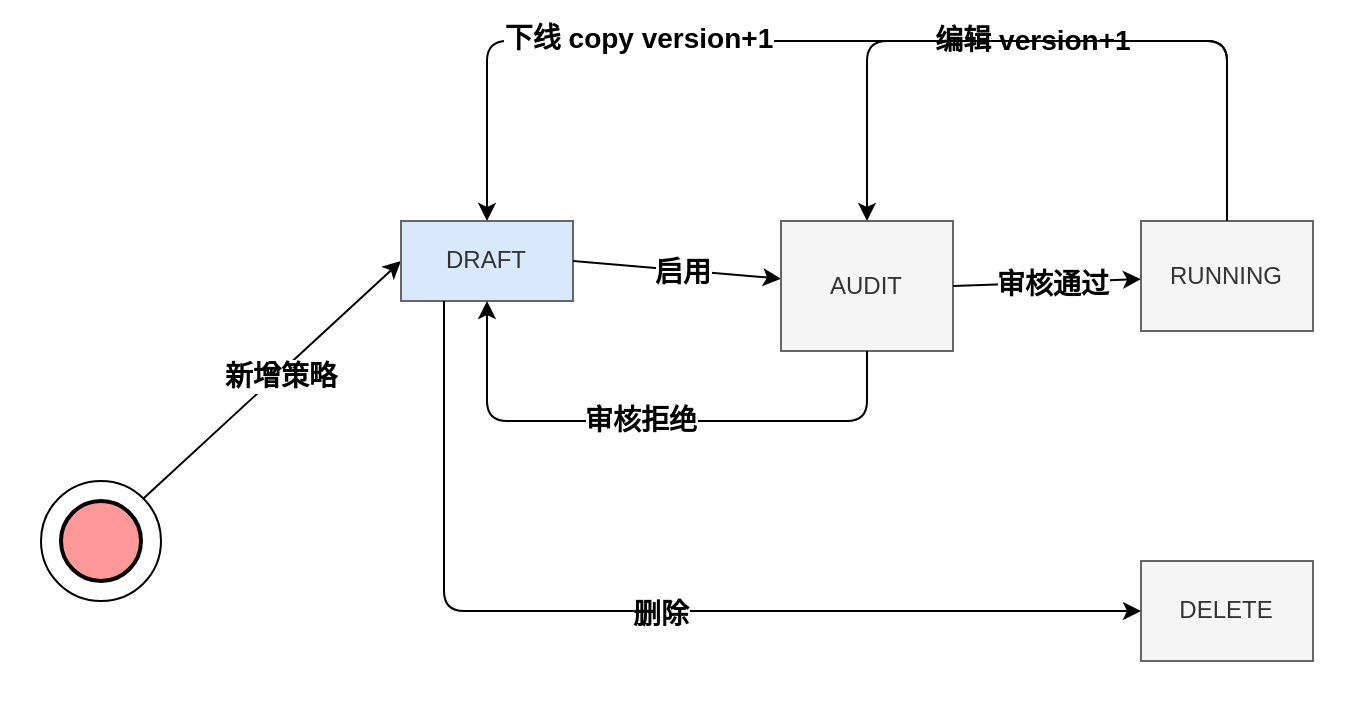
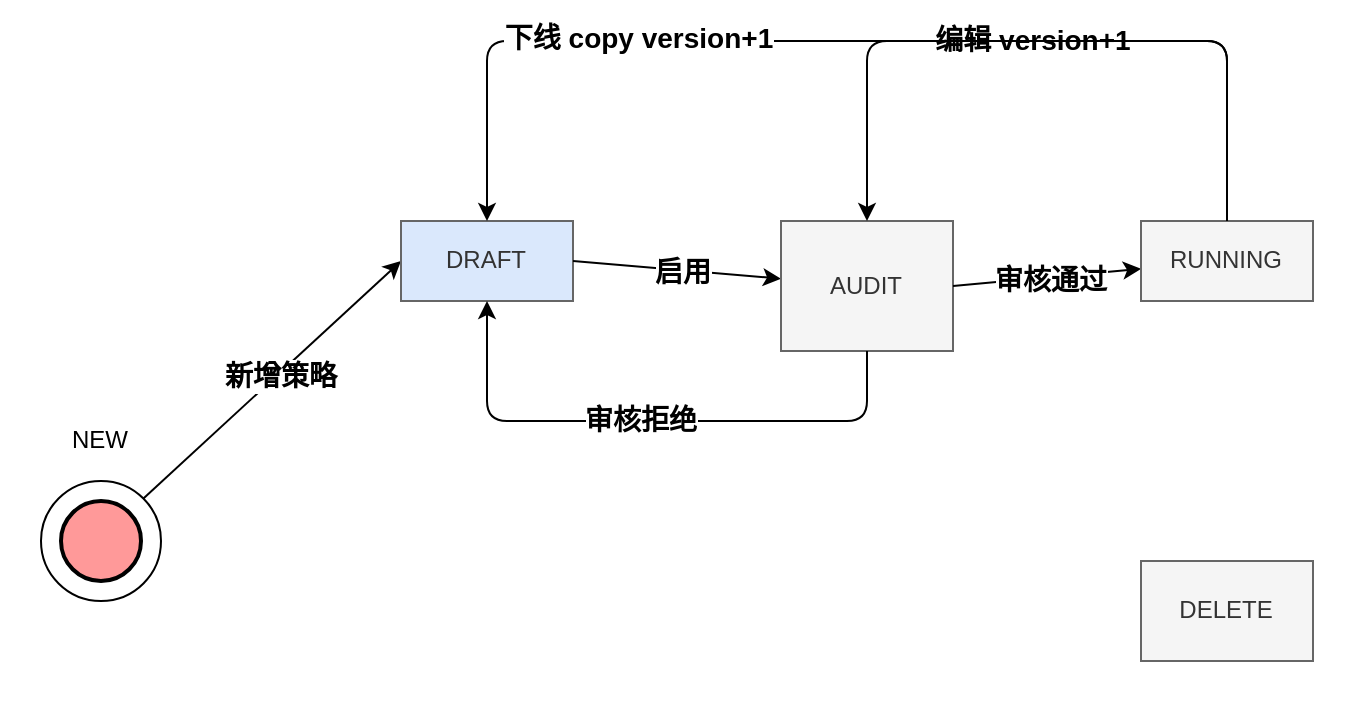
- <mxCell id="14" value="RUNNING" style="rounded=0;whiteSpace=wrap;html=1;strokeWidth=1;fillColor=#f5f5f5;strokeColor=#666666;fontColor=#333333;" parent="1" vertex="1"><mxGeometry x="570" y="110" width="86" height="55" as="geometry" /></mxCell>
+ <mxCell id="14" value="RUNNING" style="rounded=0;whiteSpace=wrap;html=1;strokeWidth=1;fillColor=#f5f5f5;strokeColor=#666666;fontColor=#333333;" parent="1" vertex="1"><mxGeometry x="570" y="110" width="86" height="40" as="geometry" /></mxCell>
+ <mxCell id="5" value="NEW" style="text;html=1;strokeColor=none;fillColor=none;align=center;verticalAlign=middle;whiteSpace=wrap;rounded=0;" parent="2" vertex="1"><mxGeometry x="10" width="40" height="20" as="geometry" /></mxCell>
- <mxCell id="20" value="" style="endArrow=classic;html=1;exitX=0.25;exitY=1;exitDx=0;exitDy=0;edgeStyle=orthogonalEdgeStyle;entryX=0;entryY=0.5;entryDx=0;entryDy=0;" parent="1" source="8" target="19" edge="1"><mxGeometry width="50" height="50" relative="1" as="geometry"><mxPoint x="81.213" y="258.787" as="sourcePoint" /><mxPoint x="510" y="300" as="targetPoint" /></mxGeometry></mxCell>
- <mxCell id="21" value="&lt;b&gt;&lt;font style=&quot;font-size: 14px&quot;&gt;删除&lt;/font&gt;&lt;/b&gt;" style="edgeLabel;html=1;align=center;verticalAlign=middle;resizable=0;points=[];" parent="20" vertex="1" connectable="0"><mxGeometry x="0.046" y="-1" relative="1" as="geometry"><mxPoint as="offset" /></mxGeometry></mxCell>
